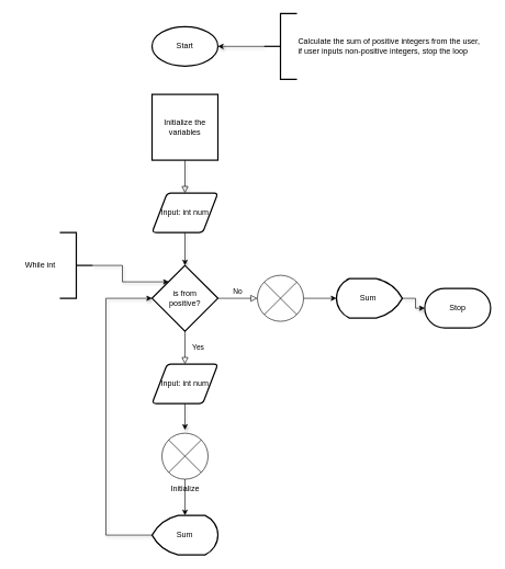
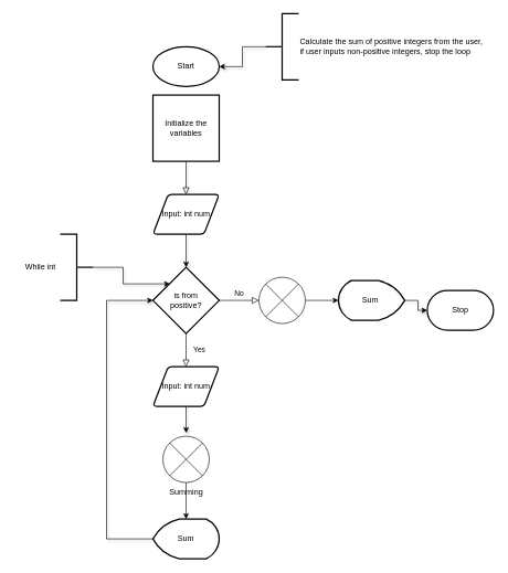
- <mxCell id="15" value="Start" style="strokeWidth=2;html=1;shape=mxgraph.flowchart.start_1;whiteSpace=wrap;" vertex="1" parent="1"><mxGeometry x="230" y="40" width="100" height="60" as="geometry" /></mxCell>
+ <mxCell id="15" value="Start" style="strokeWidth=2;html=1;shape=mxgraph.flowchart.start_1;whiteSpace=wrap;" vertex="1" parent="1"><mxGeometry x="230" y="70" width="100" height="60" as="geometry" /></mxCell>
- <mxCell id="17" value="Initialize" style="verticalLabelPosition=bottom;verticalAlign=top;html=1;shape=mxgraph.flowchart.or;" vertex="1" parent="1"><mxGeometry x="245" y="658" width="70" height="70" as="geometry" /></mxCell>
+ <mxCell id="17" value="Summing" style="verticalLabelPosition=bottom;verticalAlign=top;html=1;shape=mxgraph.flowchart.or;" vertex="1" parent="1"><mxGeometry x="245" y="658" width="70" height="70" as="geometry" /></mxCell>
